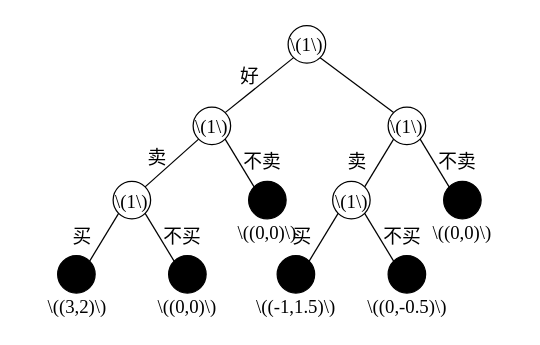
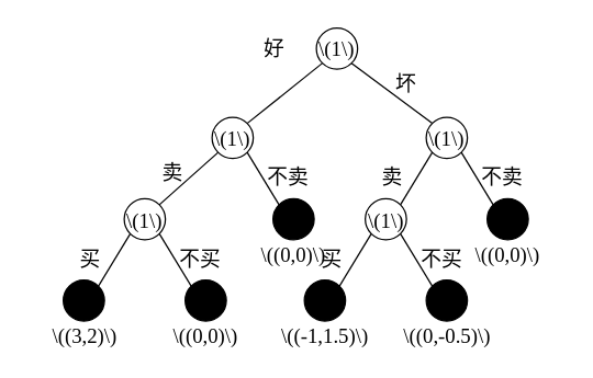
- <mxCell id="4" value="好" style="text;html=1;align=center;verticalAlign=middle;resizable=0;points=[];autosize=1;strokeColor=none;fillColor=none;fontSize=15;fontFamily=宋体;" parent="1" vertex="1"><mxGeometry x="184" y="50" width="30" height="20" as="geometry" /></mxCell>
+ <mxCell id="4" value="好" style="text;html=1;align=center;verticalAlign=middle;resizable=0;points=[];autosize=1;strokeColor=none;fillColor=none;fontSize=15;fontFamily=宋体;" parent="1" vertex="1"><mxGeometry x="184" y="25" width="30" height="20" as="geometry" /></mxCell>
+ <mxCell id="6" value="坏" style="text;html=1;align=center;verticalAlign=middle;resizable=0;points=[];autosize=1;strokeColor=none;fillColor=none;fontSize=15;fontFamily=宋体;" parent="1" vertex="1"><mxGeometry x="280" y="50" width="30" height="20" as="geometry" /></mxCell>
